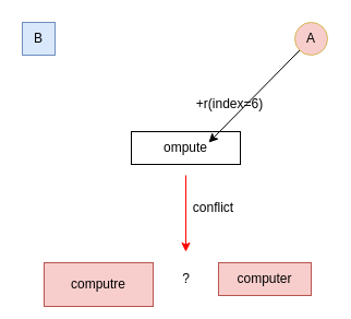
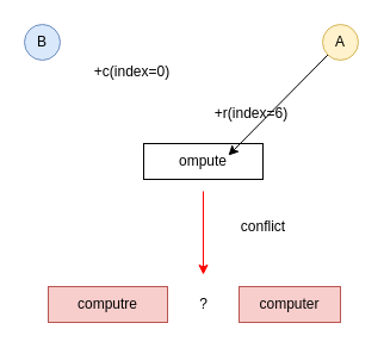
- <mxCell id="4" value="B" style="whiteSpace=wrap;html=1;aspect=fixed;fillColor=#dae8fc;strokeColor=#6c8ebf;rounded=0;" vertex="1" parent="1"><mxGeometry x="20" y="20" width="30" height="30" as="geometry" /></mxCell>
+ <mxCell id="4" value="B" style="ellipse;whiteSpace=wrap;html=1;aspect=fixed;fillColor=#dae8fc;strokeColor=#6c8ebf;" vertex="1" parent="1"><mxGeometry x="20" y="20" width="30" height="30" as="geometry" /></mxCell>
- <mxCell id="3" value="A" style="ellipse;whiteSpace=wrap;html=1;aspect=fixed;fillColor=#f8cecc;strokeColor=#d6b656;" vertex="1" parent="1"><mxGeometry x="270" y="20" width="30" height="30" as="geometry" /></mxCell>
+ <mxCell id="3" value="A" style="ellipse;whiteSpace=wrap;html=1;aspect=fixed;fillColor=#fff2cc;strokeColor=#d6b656;" vertex="1" parent="1"><mxGeometry x="270" y="20" width="30" height="30" as="geometry" /></mxCell>
+ <mxCell id="7" value="+c(index=0)" style="text;html=1;align=center;verticalAlign=middle;resizable=0;points=[];autosize=1;strokeColor=none;fillColor=none;" vertex="1" parent="1"><mxGeometry x="70" y="50" width="80" height="20" as="geometry" /></mxCell>
- <mxCell id="12" value="conflict" style="text;html=1;align=center;verticalAlign=middle;resizable=0;points=[];autosize=1;strokeColor=none;fillColor=none;" vertex="1" parent="1"><mxGeometry x="170" y="180" width="50" height="20" as="geometry" /></mxCell>
+ <mxCell id="12" value="conflict" style="text;html=1;align=center;verticalAlign=middle;resizable=0;points=[];autosize=1;strokeColor=none;fillColor=none;" vertex="1" parent="1"><mxGeometry x="195" y="180" width="50" height="20" as="geometry" /></mxCell>
- <mxCell id="9" value="computre" style="rounded=0;whiteSpace=wrap;html=1;fillColor=#f8cecc;strokeColor=#b85450;" vertex="1" parent="1"><mxGeometry x="40" y="240" width="100" height="40" as="geometry" /></mxCell>
+ <mxCell id="9" value="computre" style="rounded=0;whiteSpace=wrap;html=1;fillColor=#f8cecc;strokeColor=#b85450;" vertex="1" parent="1"><mxGeometry x="40" y="240" width="100" height="30" as="geometry" /></mxCell>
